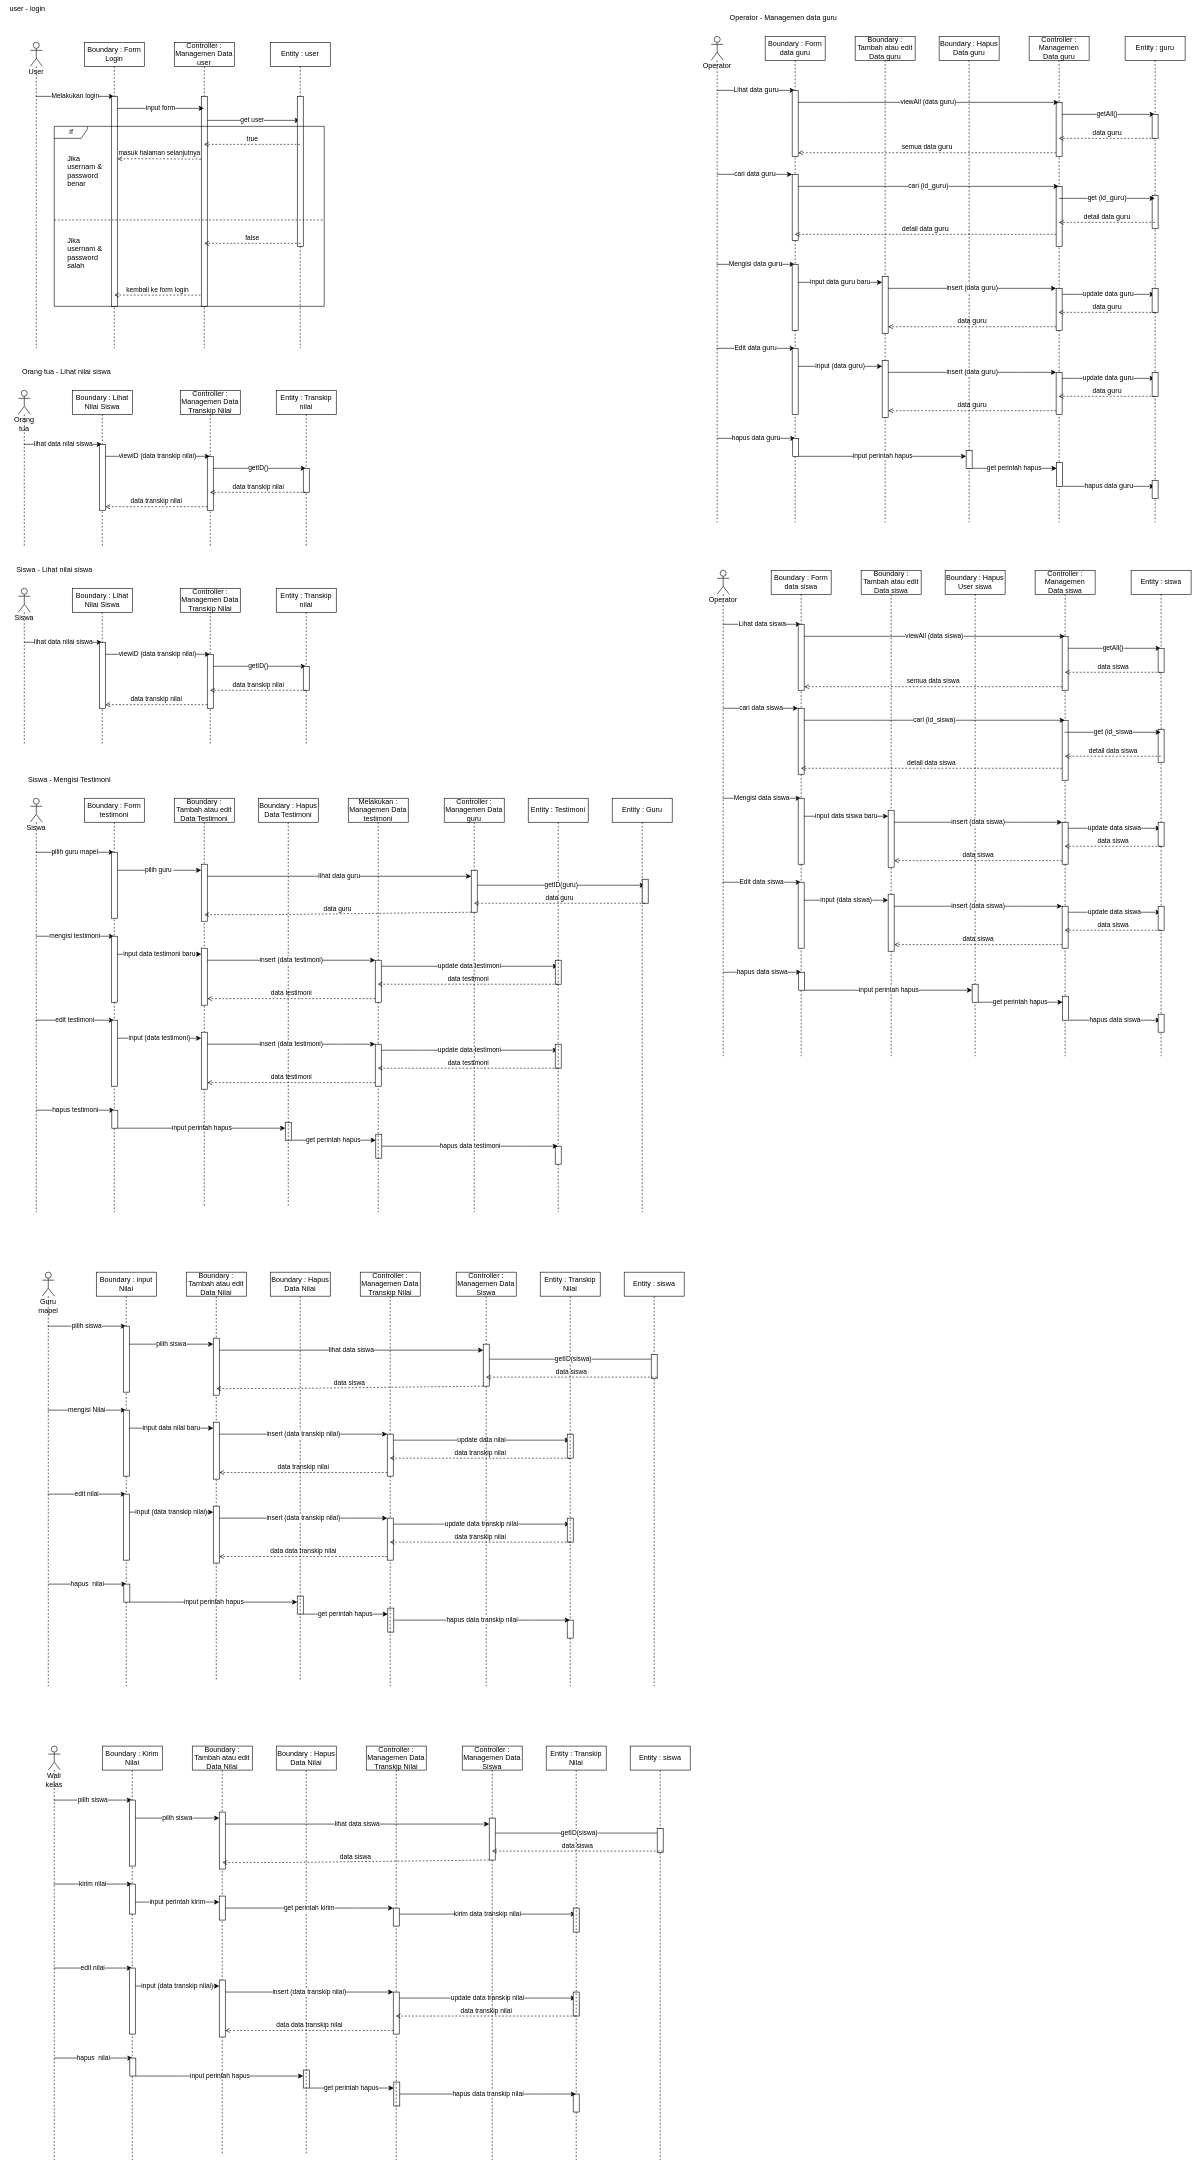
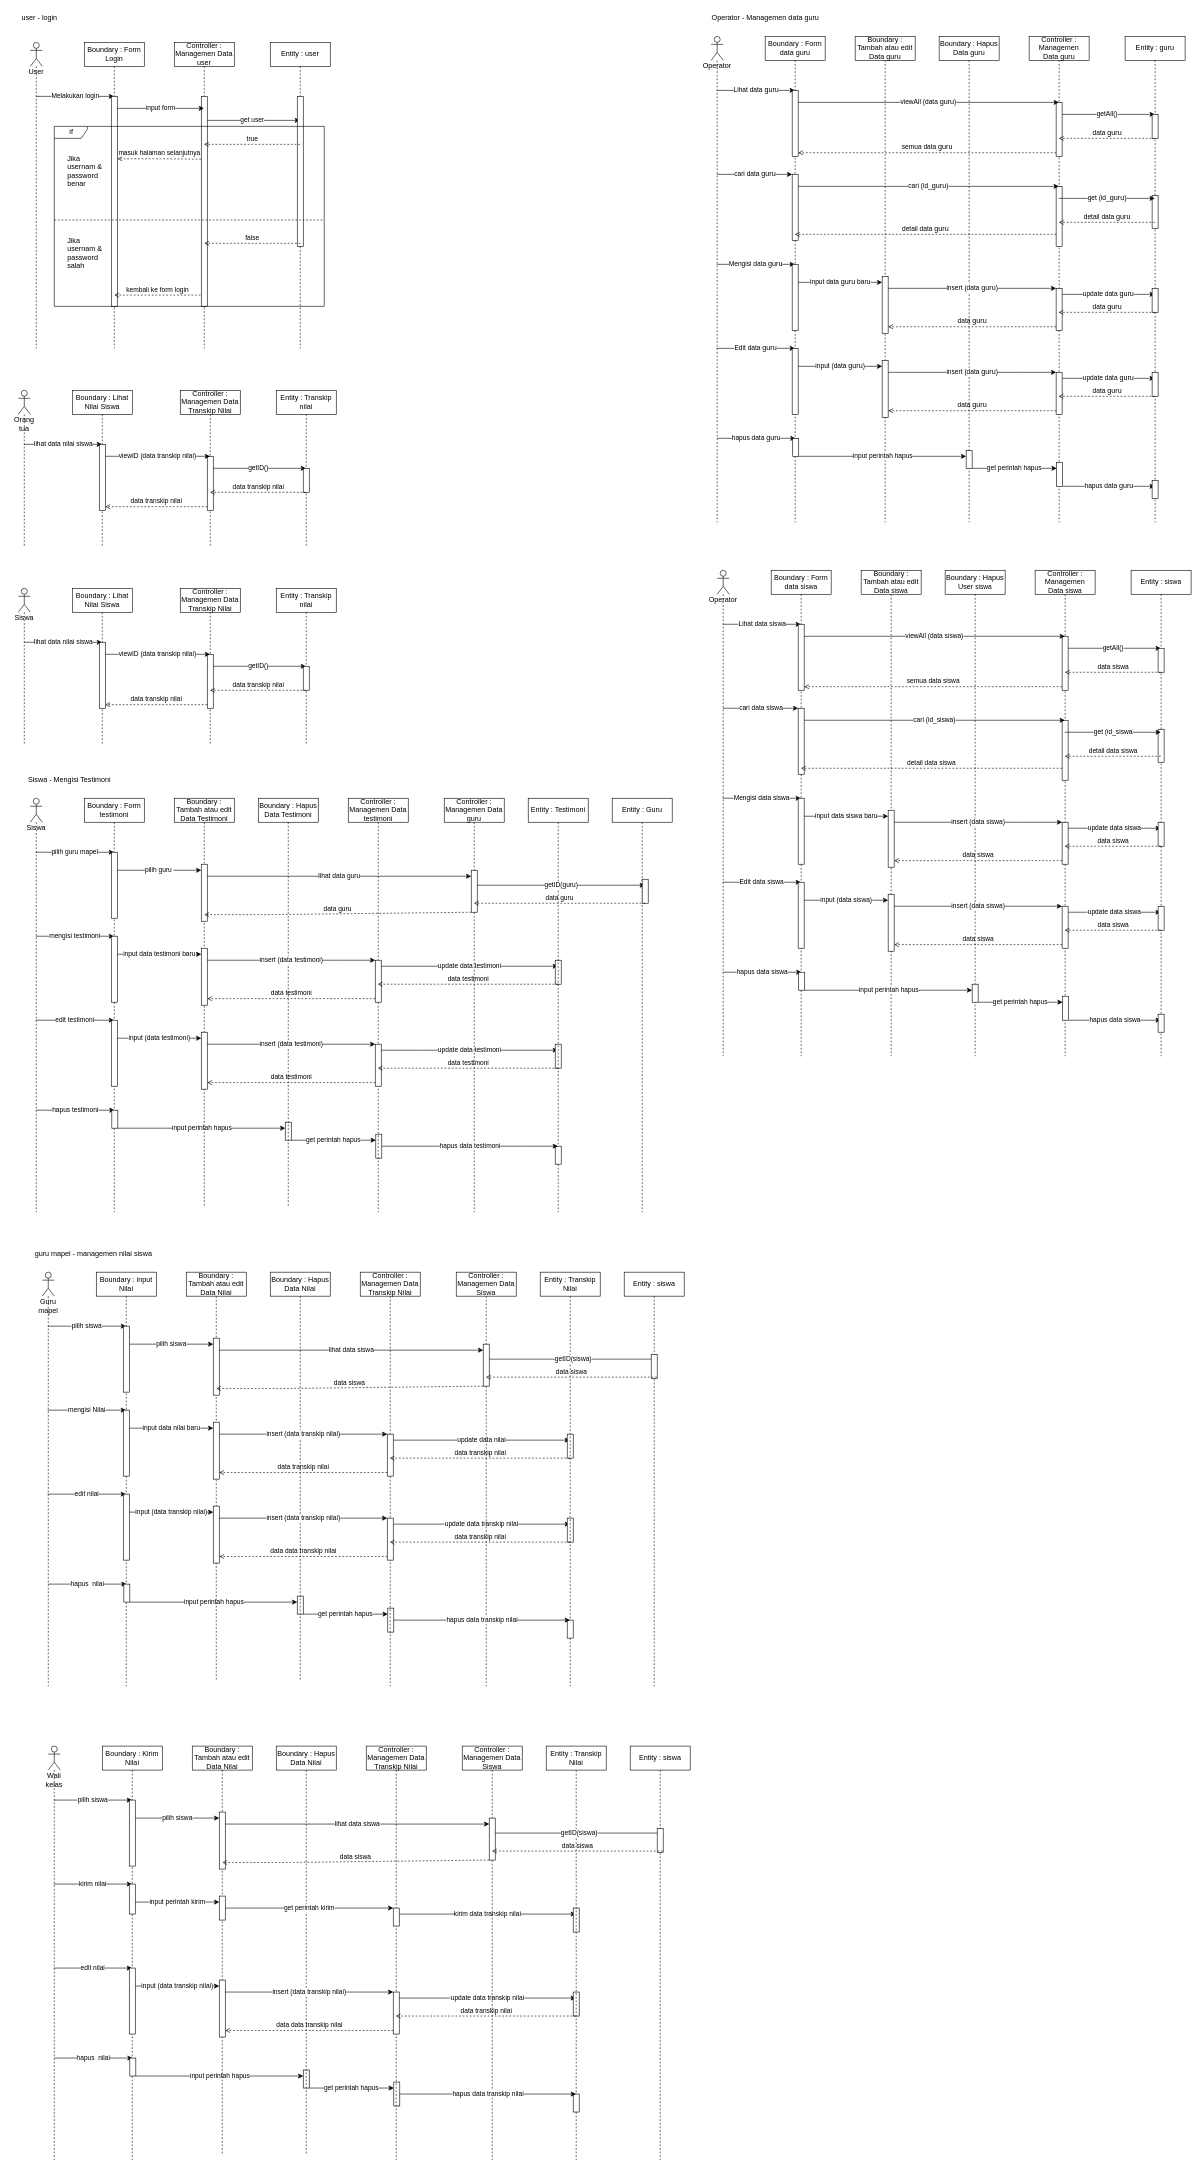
- <mxCell id="284" value="user - login" style="text;html=1;align=center;verticalAlign=middle;resizable=0;points=[];autosize=1;" vertex="1" parent="1"><mxGeometry x="10" y="5" width="70" height="20" as="geometry" /></mxCell>
+ <mxCell id="284" value="user - login" style="text;html=1;align=center;verticalAlign=middle;resizable=0;points=[];autosize=1;" vertex="1" parent="1"><mxGeometry x="30" y="20" width="70" height="20" as="geometry" /></mxCell>
- <mxCell id="178" value="Operator - Managemen data guru" style="text;html=1;align=center;verticalAlign=middle;resizable=0;points=[];autosize=1;" vertex="1" parent="1"><mxGeometry x="1210" y="20" width="190" height="20" as="geometry" /></mxCell>
+ <mxCell id="178" value="Operator - Managemen data guru" style="text;html=1;align=center;verticalAlign=middle;resizable=0;points=[];autosize=1;" vertex="1" parent="1"><mxGeometry x="1180" y="20" width="190" height="20" as="geometry" /></mxCell>
- <mxCell id="14" value="Orang tua - Lihat nilai siswa" style="text;html=1;align=center;verticalAlign=middle;resizable=0;points=[];autosize=1;" vertex="1" parent="1"><mxGeometry x="30" y="610" width="160" height="20" as="geometry" /></mxCell>
- <mxCell id="27" value="Siswa - Lihat nilai siswa" style="text;html=1;align=center;verticalAlign=middle;resizable=0;points=[];autosize=1;" vertex="1" parent="1"><mxGeometry x="20" y="940" width="140" height="20" as="geometry" /></mxCell>
- <mxCell id="36" value="Melakukan : Managemen Data testimoni" style="shape=umlLifeline;perimeter=lifelinePerimeter;whiteSpace=wrap;html=1;container=1;collapsible=0;recursiveResize=0;outlineConnect=0;" vertex="1" parent="1"><mxGeometry x="580" y="1330" width="100" height="690" as="geometry" /></mxCell>
+ <mxCell id="36" value="Controller : Managemen Data testimoni" style="shape=umlLifeline;perimeter=lifelinePerimeter;whiteSpace=wrap;html=1;container=1;collapsible=0;recursiveResize=0;outlineConnect=0;" vertex="1" parent="1"><mxGeometry x="580" y="1330" width="100" height="690" as="geometry" /></mxCell>
+ <mxCell id="84" value="guru mapel - managemen nilai siswa" style="text;html=1;align=center;verticalAlign=middle;resizable=0;points=[];autosize=1;" vertex="1" parent="1"><mxGeometry x="50" y="2080" width="210" height="20" as="geometry" /></mxCell>
